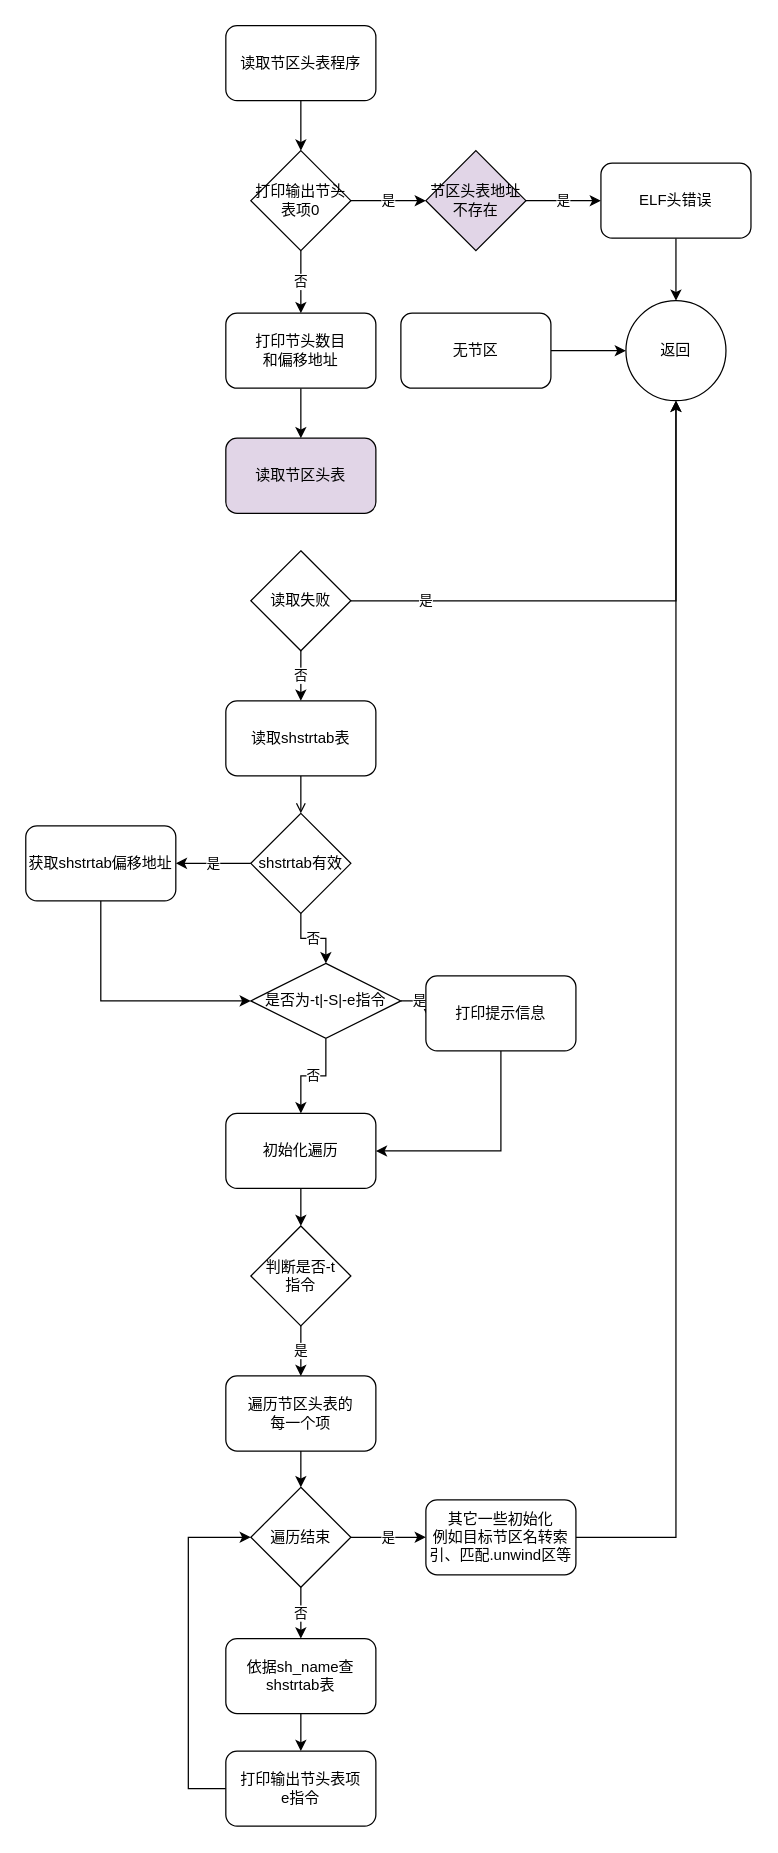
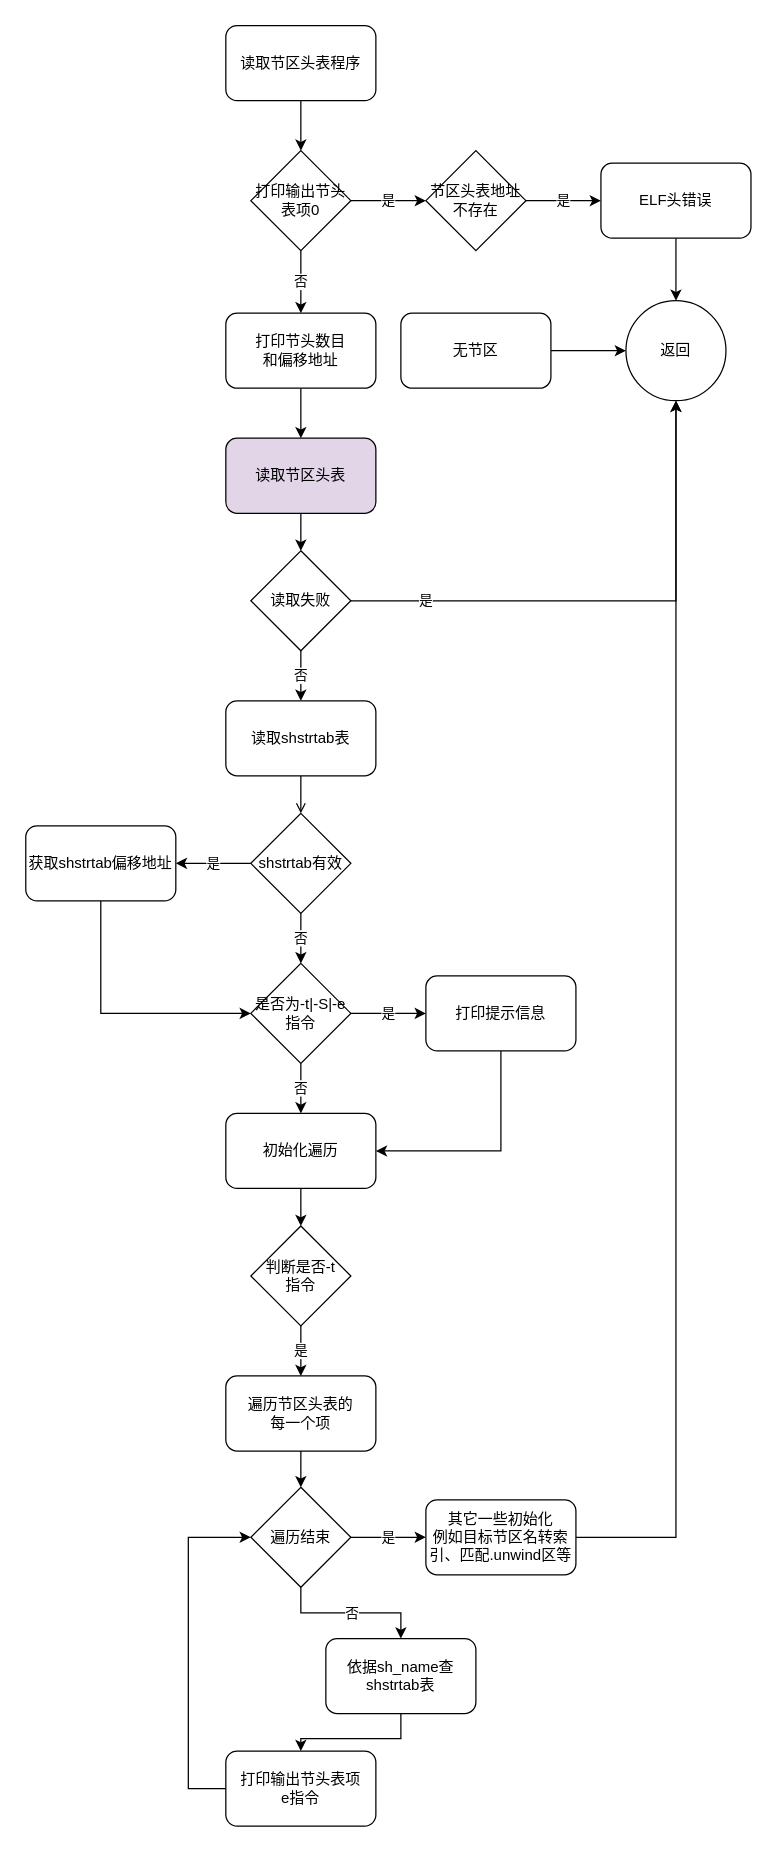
- <mxCell id="8" value="节区头表地址不存在" style="rhombus;whiteSpace=wrap;html=1;fillColor=#e1d5e7;" vertex="1" parent="1"><mxGeometry x="340" y="120" width="80" height="80" as="geometry" /></mxCell>
+ <mxCell id="8" value="节区头表地址不存在" style="rhombus;whiteSpace=wrap;html=1;" vertex="1" parent="1"><mxGeometry x="340" y="120" width="80" height="80" as="geometry" /></mxCell>
+ <mxCell id="16" value="" style="edgeStyle=orthogonalEdgeStyle;rounded=0;orthogonalLoop=1;jettySize=auto;html=1;" edge="1" parent="1" source="17" target="20"><mxGeometry relative="1" as="geometry" /></mxCell>
- <mxCell id="30" value="是否为-t|-S|-e指令" style="rhombus;whiteSpace=wrap;html=1;" vertex="1" parent="1"><mxGeometry x="200" y="770" width="120" height="60" as="geometry" /></mxCell>
+ <mxCell id="30" value="是否为-t|-S|-e指令" style="rhombus;whiteSpace=wrap;html=1;" vertex="1" parent="1"><mxGeometry x="200" y="770" width="80" height="80" as="geometry" /></mxCell>
- <mxCell id="43" value="依据sh_name查shstrtab表" style="rounded=1;whiteSpace=wrap;html=1;" vertex="1" parent="1"><mxGeometry y="1310" width="120" height="60" as="geometry" x="180" /></mxCell>
+ <mxCell id="43" value="依据sh_name查shstrtab表" style="rounded=1;whiteSpace=wrap;html=1;" vertex="1" parent="1"><mxGeometry x="260" y="1310" width="120" height="60" as="geometry" /></mxCell>
